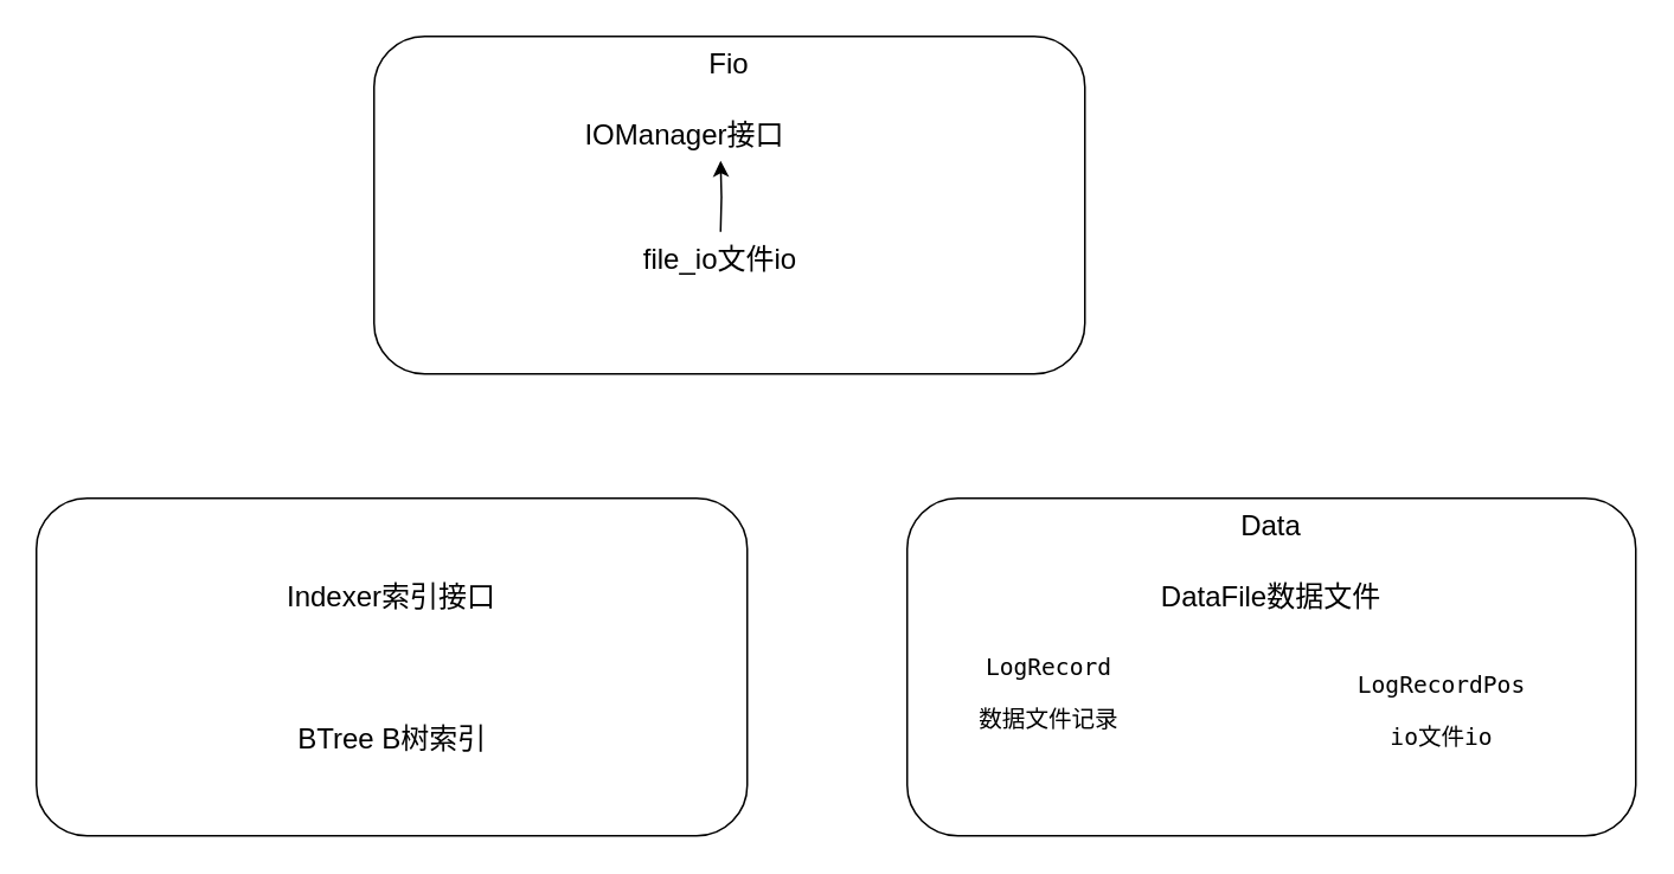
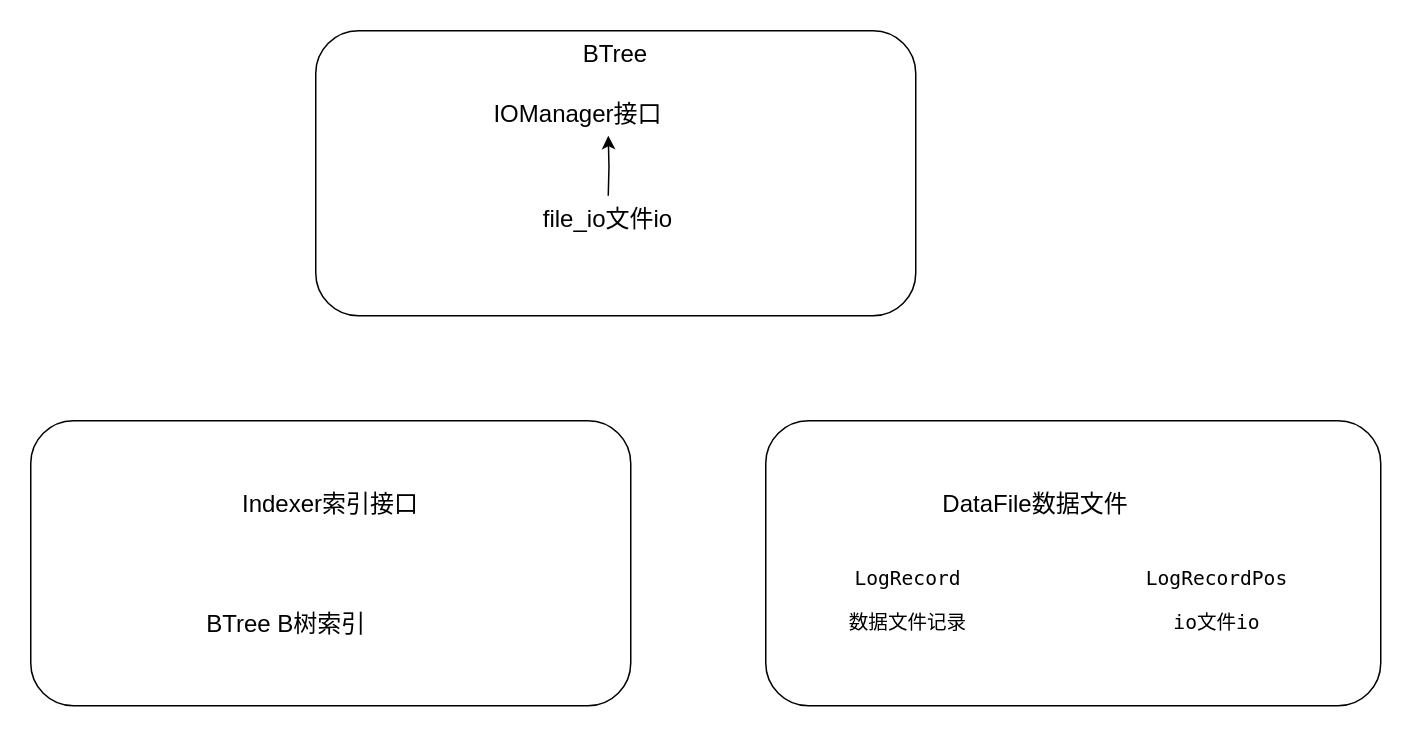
- <mxCell id="14" value="Fio" style="text;html=1;align=center;verticalAlign=middle;whiteSpace=wrap;rounded=0;fontSize=16;" vertex="1" parent="12"><mxGeometry x="170" width="60" height="30" as="geometry" /></mxCell>
+ <mxCell id="14" value="BTree" style="text;html=1;align=center;verticalAlign=middle;whiteSpace=wrap;rounded=0;fontSize=16;" vertex="1" parent="12"><mxGeometry x="170" width="60" height="30" as="geometry" /></mxCell>
- <mxCell id="8" value="Data" style="text;html=1;align=center;verticalAlign=middle;whiteSpace=wrap;rounded=0;fontSize=16;" vertex="1" parent="6"><mxGeometry x="174.25" width="61.5" height="30" as="geometry" /></mxCell>
- <mxCell id="9" value="DataFile数据文件" style="text;html=1;align=center;verticalAlign=middle;whiteSpace=wrap;rounded=0;fontSize=16;" vertex="1" parent="6"><mxGeometry x="140" y="40" width="130" height="30" as="geometry" /></mxCell>
+ <mxCell id="9" value="DataFile数据文件" style="text;html=1;align=center;verticalAlign=middle;whiteSpace=wrap;rounded=0;fontSize=16;" vertex="1" parent="6"><mxGeometry x="115" y="40" width="130" height="30" as="geometry" /></mxCell>
- <mxCell id="10" value="&lt;div style=&quot;&quot;&gt;&lt;pre style=&quot;font-family:'JetBrains Mono',monospace;font-size:9.8pt;&quot;&gt;LogRecord&lt;/pre&gt;&lt;pre style=&quot;font-family:'JetBrains Mono',monospace;font-size:9.8pt;&quot;&gt;数据文件记录&lt;/pre&gt;&lt;/div&gt;" style="text;html=1;align=center;verticalAlign=middle;whiteSpace=wrap;rounded=0;fontSize=16;fontColor=default;labelBackgroundColor=none;" vertex="1" parent="6"><mxGeometry x="15" y="90" width="130" height="40" as="geometry" /></mxCell>
+ <mxCell id="10" value="&lt;div style=&quot;&quot;&gt;&lt;pre style=&quot;font-family:'JetBrains Mono',monospace;font-size:9.8pt;&quot;&gt;LogRecord&lt;/pre&gt;&lt;pre style=&quot;font-family:'JetBrains Mono',monospace;font-size:9.8pt;&quot;&gt;数据文件记录&lt;/pre&gt;&lt;/div&gt;" style="text;html=1;align=center;verticalAlign=middle;whiteSpace=wrap;rounded=0;fontSize=16;fontColor=default;labelBackgroundColor=none;" vertex="1" parent="6"><mxGeometry x="30" y="100" width="130" height="40" as="geometry" /></mxCell>
- <mxCell id="5" value="BTree B树索引" style="text;html=1;align=center;verticalAlign=middle;whiteSpace=wrap;rounded=0;fontSize=16;" vertex="1" parent="2"><mxGeometry x="137.5" y="120" width="125" height="30" as="geometry" /></mxCell>
+ <mxCell id="5" value="BTree B树索引" style="text;html=1;align=center;verticalAlign=middle;whiteSpace=wrap;rounded=0;fontSize=16;" vertex="1" parent="2"><mxGeometry x="107.5" y="120" width="125" height="30" as="geometry" /></mxCell>
